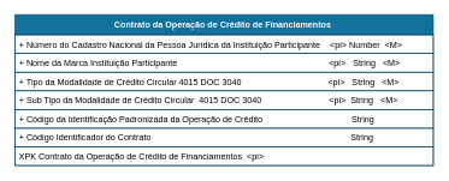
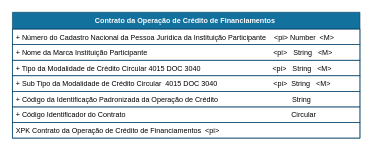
- <mxCell id="8" value="+ Código Identificador do Contrato                                                                                   String  " style="text;fillColor=none;align=left;verticalAlign=top;spacingLeft=4;spacingRight=4;overflow=hidden;rotatable=0;points=[[0,0.5],[1,0.5]];portConstraint=eastwest;strokeColor=#003F66;" parent="2" vertex="1"><mxGeometry y="158" width="580" height="26" as="geometry" /></mxCell>
+ <mxCell id="8" value="+ Código Identificador do Contrato                                                                                   Circular  " style="text;fillColor=none;align=left;verticalAlign=top;spacingLeft=4;spacingRight=4;overflow=hidden;rotatable=0;points=[[0,0.5],[1,0.5]];portConstraint=eastwest;strokeColor=#003F66;" parent="2" vertex="1"><mxGeometry y="158" width="580" height="26" as="geometry" /></mxCell>
